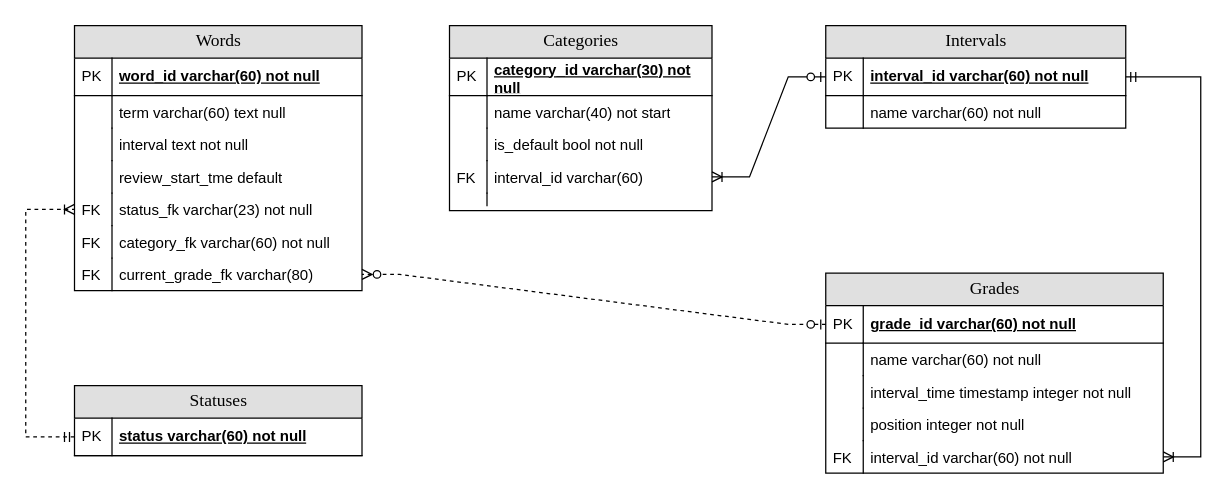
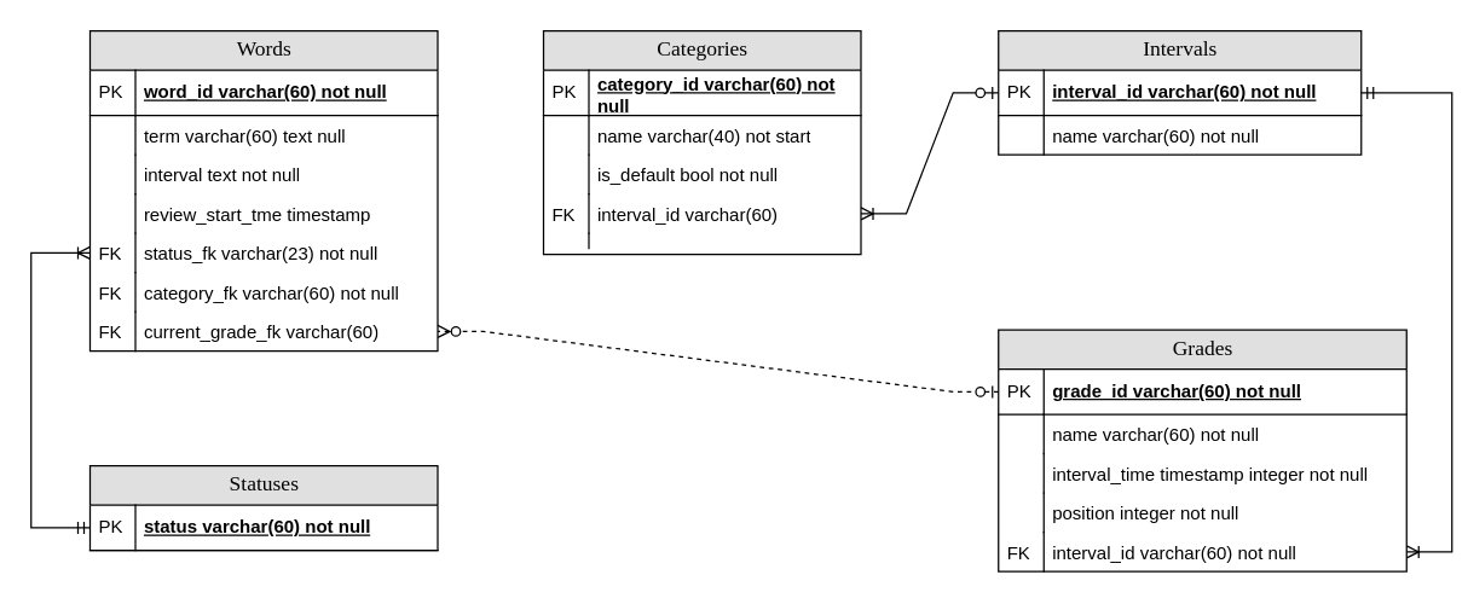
- <mxCell id="18" value="category_id varchar(30) not null" style="shape=partialRectangle;top=0;left=0;right=0;bottom=1;html=1;align=left;verticalAlign=middle;fillColor=none;spacingLeft=34;spacingRight=4;whiteSpace=wrap;overflow=hidden;rotatable=0;points=[[0,0.5],[1,0.5]];portConstraint=eastwest;dropTarget=0;fontStyle=5;" parent="17" vertex="1"><mxGeometry y="26" width="210" height="30" as="geometry" /></mxCell>
+ <mxCell id="18" value="category_id varchar(60) not null" style="shape=partialRectangle;top=0;left=0;right=0;bottom=1;html=1;align=left;verticalAlign=middle;fillColor=none;spacingLeft=34;spacingRight=4;whiteSpace=wrap;overflow=hidden;rotatable=0;points=[[0,0.5],[1,0.5]];portConstraint=eastwest;dropTarget=0;fontStyle=5;" parent="17" vertex="1"><mxGeometry y="26" width="210" height="30" as="geometry" /></mxCell>
- <mxCell id="9" value="review_start_tme default" style="shape=partialRectangle;top=0;left=0;right=0;bottom=0;html=1;align=left;verticalAlign=top;fillColor=none;spacingLeft=34;spacingRight=4;whiteSpace=wrap;overflow=hidden;rotatable=0;points=[[0,0.5],[1,0.5]];portConstraint=eastwest;dropTarget=0;" parent="2" vertex="1"><mxGeometry y="108" width="230" height="26" as="geometry" /></mxCell>
+ <mxCell id="9" value="review_start_tme timestamp" style="shape=partialRectangle;top=0;left=0;right=0;bottom=0;html=1;align=left;verticalAlign=top;fillColor=none;spacingLeft=34;spacingRight=4;whiteSpace=wrap;overflow=hidden;rotatable=0;points=[[0,0.5],[1,0.5]];portConstraint=eastwest;dropTarget=0;" parent="2" vertex="1"><mxGeometry y="108" width="230" height="26" as="geometry" /></mxCell>
- <mxCell id="15" value="current_grade_fk varchar(80)" style="shape=partialRectangle;top=0;left=0;right=0;bottom=0;html=1;align=left;verticalAlign=top;fillColor=none;spacingLeft=34;spacingRight=4;whiteSpace=wrap;overflow=hidden;rotatable=0;points=[[0,0.5],[1,0.5]];portConstraint=eastwest;dropTarget=0;" parent="2" vertex="1"><mxGeometry y="186" width="230" height="26" as="geometry" /></mxCell>
+ <mxCell id="15" value="current_grade_fk varchar(60)" style="shape=partialRectangle;top=0;left=0;right=0;bottom=0;html=1;align=left;verticalAlign=top;fillColor=none;spacingLeft=34;spacingRight=4;whiteSpace=wrap;overflow=hidden;rotatable=0;points=[[0,0.5],[1,0.5]];portConstraint=eastwest;dropTarget=0;" parent="2" vertex="1"><mxGeometry y="186" width="230" height="26" as="geometry" /></mxCell>
- <mxCell id="50" value="" style="edgeStyle=elbowEdgeStyle;fontSize=12;html=1;endArrow=ERoneToMany;startArrow=ERmandOne;rounded=0;exitX=0;exitY=0.5;exitDx=0;exitDy=0;entryX=0;entryY=0.5;entryDx=0;entryDy=0;dashed=1;" edge="1" parent="1" source="48" target="11"><mxGeometry width="100" height="100" relative="1" as="geometry"><mxPoint x="-30" y="358" as="sourcePoint" /><mxPoint x="20" y="228" as="targetPoint" /><Array as="points"><mxPoint x="20" y="248" /></Array></mxGeometry></mxCell>
+ <mxCell id="50" value="" style="edgeStyle=elbowEdgeStyle;fontSize=12;html=1;endArrow=ERoneToMany;startArrow=ERmandOne;rounded=0;exitX=0;exitY=0.5;exitDx=0;exitDy=0;entryX=0;entryY=0.5;entryDx=0;entryDy=0;" edge="1" parent="1" source="48" target="11"><mxGeometry width="100" height="100" relative="1" as="geometry"><mxPoint x="-30" y="358" as="sourcePoint" /><mxPoint x="20" y="228" as="targetPoint" /><Array as="points"><mxPoint x="20" y="248" /></Array></mxGeometry></mxCell>
